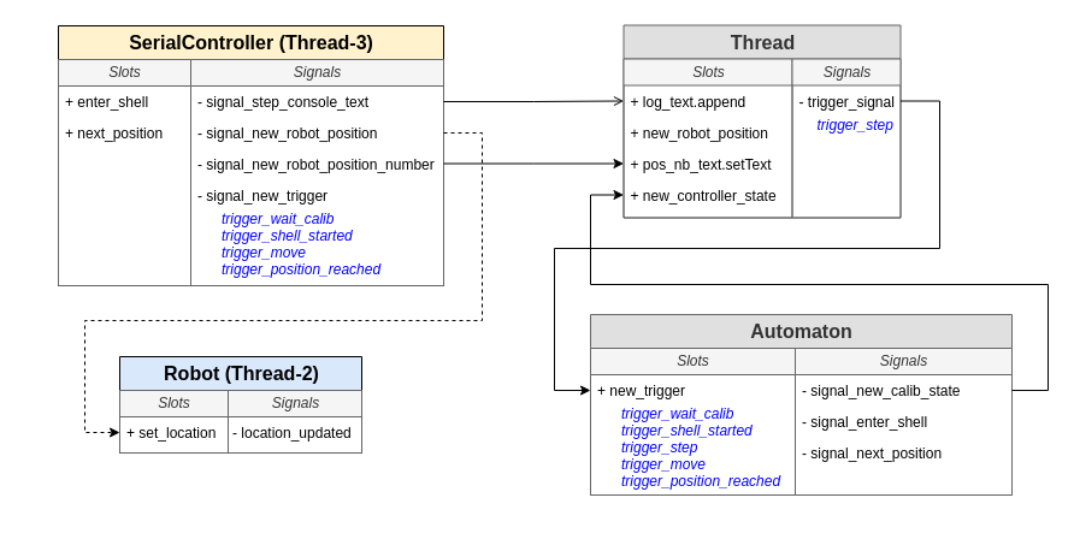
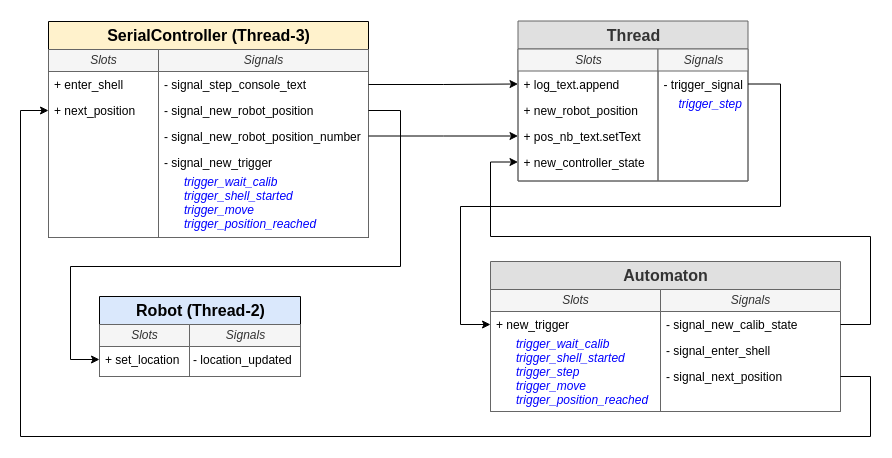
- <mxCell id="30" style="edgeStyle=orthogonalEdgeStyle;rounded=0;orthogonalLoop=1;jettySize=auto;html=1;entryX=0;entryY=0.5;entryDx=0;entryDy=0;startSize=26;fontFamily=Helvetica;endArrow=open;" parent="1" source="7" target="14" edge="1"><mxGeometry relative="1" as="geometry" /></mxCell>
+ <mxCell id="30" style="edgeStyle=orthogonalEdgeStyle;rounded=0;orthogonalLoop=1;jettySize=auto;html=1;entryX=0;entryY=0.5;entryDx=0;entryDy=0;startSize=26;fontFamily=Helvetica;" parent="1" source="7" target="14" edge="1"><mxGeometry relative="1" as="geometry" /></mxCell>
- <mxCell id="31" style="edgeStyle=orthogonalEdgeStyle;rounded=0;orthogonalLoop=1;jettySize=auto;html=1;entryX=0;entryY=0.5;entryDx=0;entryDy=0;startSize=26;fontFamily=Helvetica;exitX=1;exitY=0.5;exitDx=0;exitDy=0;dashed=1;" parent="1" source="8" target="35" edge="1"><mxGeometry relative="1" as="geometry"><Array as="points"><mxPoint x="400" y="110" /><mxPoint x="400" y="266" /><mxPoint x="70" y="266" /><mxPoint x="70" y="359" /></Array><mxPoint x="390" y="116" as="sourcePoint" /></mxGeometry></mxCell>
+ <mxCell id="31" style="edgeStyle=orthogonalEdgeStyle;rounded=0;orthogonalLoop=1;jettySize=auto;html=1;entryX=0;entryY=0.5;entryDx=0;entryDy=0;startSize=26;fontFamily=Helvetica;exitX=1;exitY=0.5;exitDx=0;exitDy=0;" parent="1" source="8" target="35" edge="1"><mxGeometry relative="1" as="geometry"><Array as="points"><mxPoint x="400" y="110" /><mxPoint x="400" y="266" /><mxPoint x="70" y="266" /><mxPoint x="70" y="359" /></Array><mxPoint x="390" y="116" as="sourcePoint" /></mxGeometry></mxCell>
+ <mxCell id="32" style="edgeStyle=orthogonalEdgeStyle;rounded=0;orthogonalLoop=1;jettySize=auto;html=1;entryX=0;entryY=0.5;entryDx=0;entryDy=0;startSize=26;fontFamily=Helvetica;exitX=1;exitY=0.5;exitDx=0;exitDy=0;" parent="1" source="26" target="5" edge="1"><mxGeometry relative="1" as="geometry"><Array as="points"><mxPoint x="870" y="376" /><mxPoint x="870" y="436" /><mxPoint x="20" y="436" /><mxPoint x="20" y="110" /></Array><mxPoint x="850" y="356" as="sourcePoint" /></mxGeometry></mxCell>
